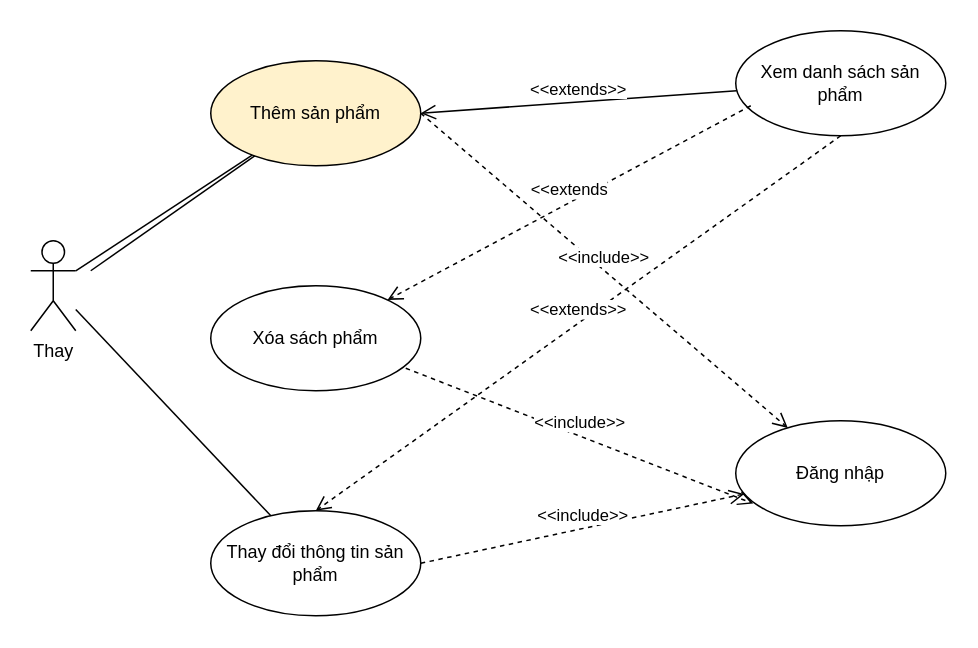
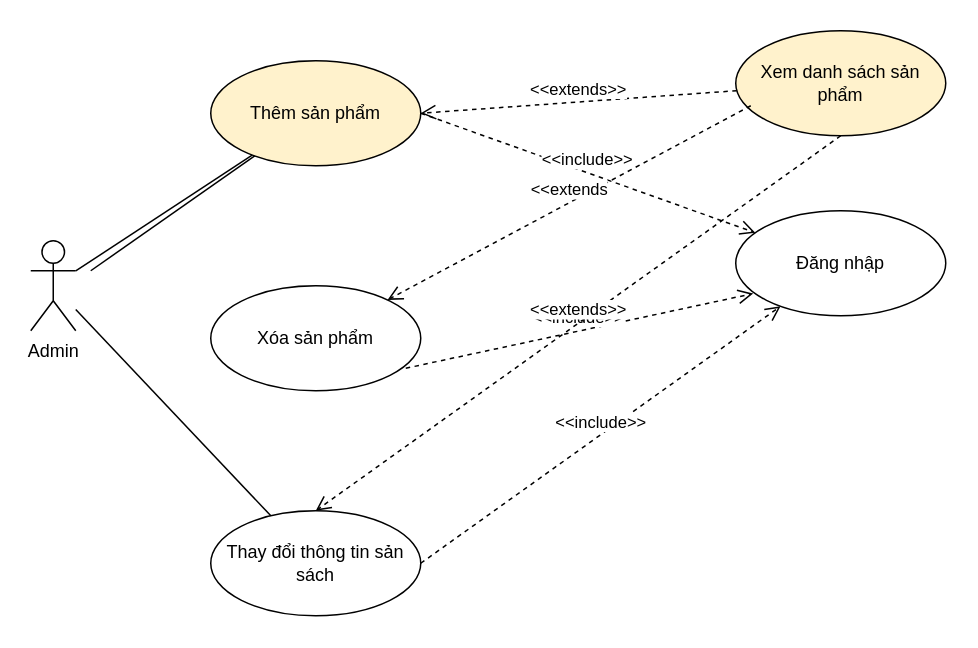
- <mxCell id="7" value="Xem danh sách sản phẩm" style="ellipse;whiteSpace=wrap;html=1;" parent="1" vertex="1"><mxGeometry x="490" y="20" width="140" height="70" as="geometry" /></mxCell>
+ <mxCell id="7" value="Xem danh sách sản phẩm" style="ellipse;whiteSpace=wrap;html=1;fillColor=#fff2cc;" parent="1" vertex="1"><mxGeometry x="490" y="20" width="140" height="70" as="geometry" /></mxCell>
- <mxCell id="14" value="&amp;lt;&amp;lt;extends&amp;gt;&amp;gt;" style="html=1;verticalAlign=bottom;endArrow=open;dashed=0;endSize=8;entryX=1;entryY=0.5;entryDx=0;entryDy=0;" parent="1" source="7" target="3" edge="1"><mxGeometry relative="1" as="geometry"><mxPoint x="490" y="40" as="sourcePoint" /><mxPoint x="410" y="40" as="targetPoint" /></mxGeometry></mxCell>
+ <mxCell id="14" value="&amp;lt;&amp;lt;extends&amp;gt;&amp;gt;" style="html=1;verticalAlign=bottom;endArrow=open;dashed=1;endSize=8;entryX=1;entryY=0.5;entryDx=0;entryDy=0;" parent="1" source="7" target="3" edge="1"><mxGeometry relative="1" as="geometry"><mxPoint x="490" y="40" as="sourcePoint" /><mxPoint x="410" y="40" as="targetPoint" /></mxGeometry></mxCell>
- <mxCell id="4" value="Xóa sách phẩm" style="ellipse;whiteSpace=wrap;html=1;" parent="1" vertex="1"><mxGeometry x="140" y="190" width="140" height="70" as="geometry" /></mxCell>
+ <mxCell id="4" value="Xóa sản phẩm" style="ellipse;whiteSpace=wrap;html=1;" parent="1" vertex="1"><mxGeometry x="140" y="190" width="140" height="70" as="geometry" /></mxCell>
- <mxCell id="2" value="Thay" style="shape=umlActor;verticalLabelPosition=bottom;labelBackgroundColor=#ffffff;verticalAlign=top;html=1;outlineConnect=0;" parent="1" vertex="1"><mxGeometry x="20" y="160" width="30" height="60" as="geometry" /></mxCell>
+ <mxCell id="2" value="Admin" style="shape=umlActor;verticalLabelPosition=bottom;labelBackgroundColor=#ffffff;verticalAlign=top;html=1;outlineConnect=0;" parent="1" vertex="1"><mxGeometry x="20" y="160" width="30" height="60" as="geometry" /></mxCell>
- <mxCell id="6" value="Đăng nhập" style="ellipse;whiteSpace=wrap;html=1;" parent="1" vertex="1"><mxGeometry x="490" y="280" width="140" height="70" as="geometry" /></mxCell>
+ <mxCell id="6" value="Đăng nhập" style="ellipse;whiteSpace=wrap;html=1;" parent="1" vertex="1"><mxGeometry x="490" y="140" width="140" height="70" as="geometry" /></mxCell>
- <mxCell id="5" value="Thay đổi thông tin sản phẩm" style="ellipse;whiteSpace=wrap;html=1;" parent="1" vertex="1"><mxGeometry x="140" y="340" width="140" height="70" as="geometry" /></mxCell>
+ <mxCell id="5" value="Thay đổi thông tin sản sách" style="ellipse;whiteSpace=wrap;html=1;" parent="1" vertex="1"><mxGeometry x="140" y="340" width="140" height="70" as="geometry" /></mxCell>
